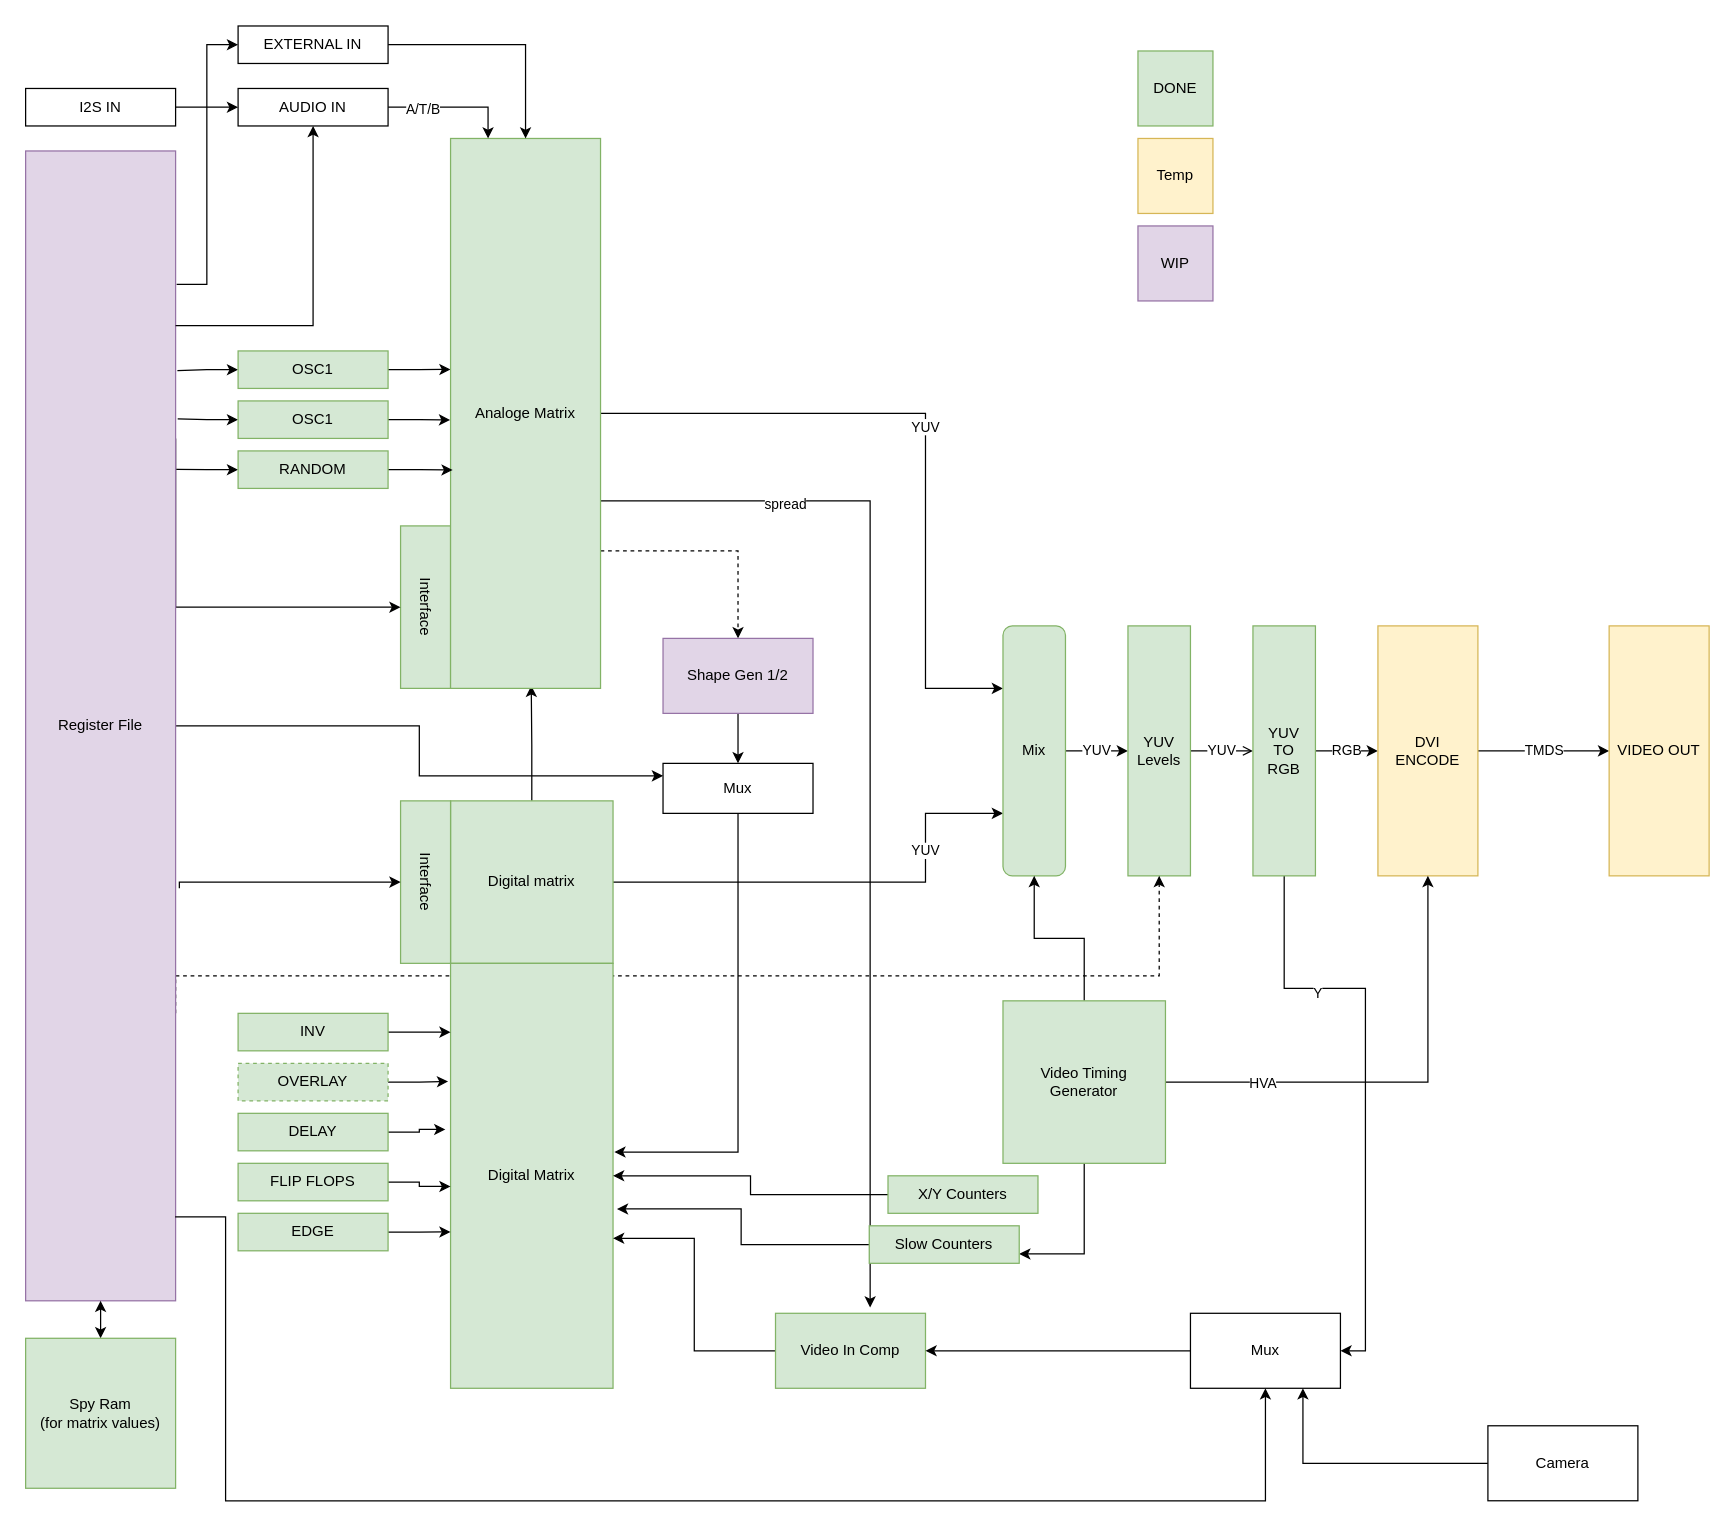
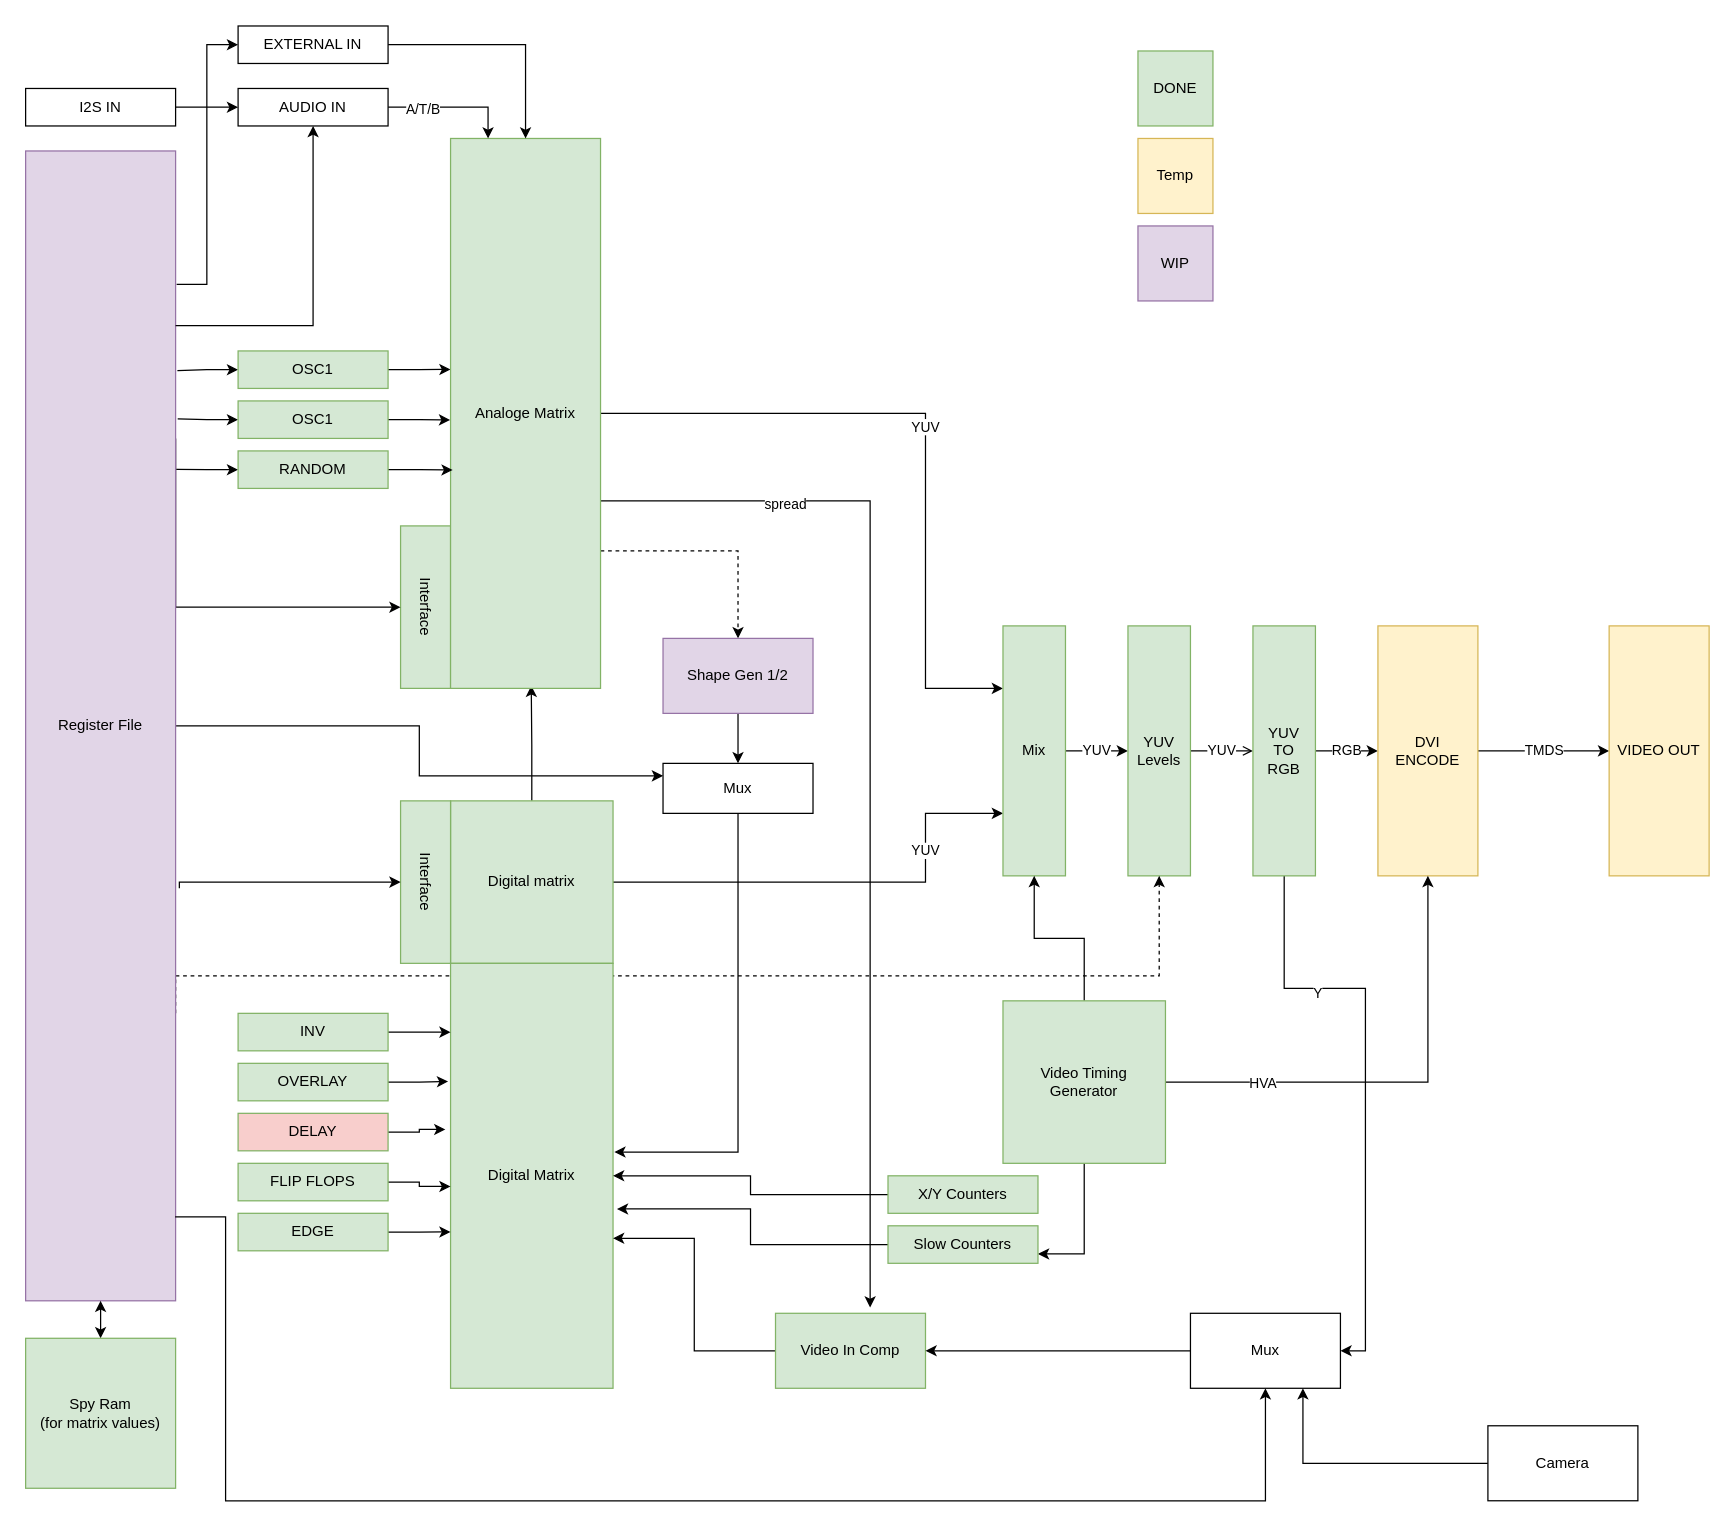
- <mxCell id="9" value="Mix" style="whiteSpace=wrap;html=1;fillColor=#d5e8d4;strokeColor=#82b366;rounded=1;" parent="1" vertex="1"><mxGeometry x="802" y="500" width="50" height="200" as="geometry" /></mxCell>
+ <mxCell id="9" value="Mix" style="rounded=0;whiteSpace=wrap;html=1;fillColor=#d5e8d4;strokeColor=#82b366;" parent="1" vertex="1"><mxGeometry x="802" y="500" width="50" height="200" as="geometry" /></mxCell>
- <mxCell id="68" value="OVERLAY" style="rounded=0;whiteSpace=wrap;html=1;fillColor=#d5e8d4;strokeColor=#82b366;dashed=1;" parent="1" vertex="1"><mxGeometry x="190" y="850" width="120" height="30" as="geometry" /></mxCell>
+ <mxCell id="68" value="OVERLAY" style="rounded=0;whiteSpace=wrap;html=1;fillColor=#d5e8d4;strokeColor=#82b366;" parent="1" vertex="1"><mxGeometry x="190" y="850" width="120" height="30" as="geometry" /></mxCell>
- <mxCell id="70" value="DELAY" style="rounded=0;whiteSpace=wrap;html=1;fillColor=#d5e8d4;strokeColor=#82b366;" parent="1" vertex="1"><mxGeometry x="190" y="890" width="120" height="30" as="geometry" /></mxCell>
+ <mxCell id="70" value="DELAY" style="rounded=0;whiteSpace=wrap;html=1;fillColor=#f8cecc;strokeColor=#82b366;" parent="1" vertex="1"><mxGeometry x="190" y="890" width="120" height="30" as="geometry" /></mxCell>
- <mxCell id="78" value="Slow Counters" style="rounded=0;whiteSpace=wrap;html=1;fillColor=#d5e8d4;strokeColor=#82b366;" parent="1" vertex="1"><mxGeometry x="695" y="980" width="120" height="30" as="geometry" /></mxCell>
+ <mxCell id="78" value="Slow Counters" style="rounded=0;whiteSpace=wrap;html=1;fillColor=#d5e8d4;strokeColor=#82b366;" parent="1" vertex="1"><mxGeometry x="710" y="980" width="120" height="30" as="geometry" /></mxCell>
